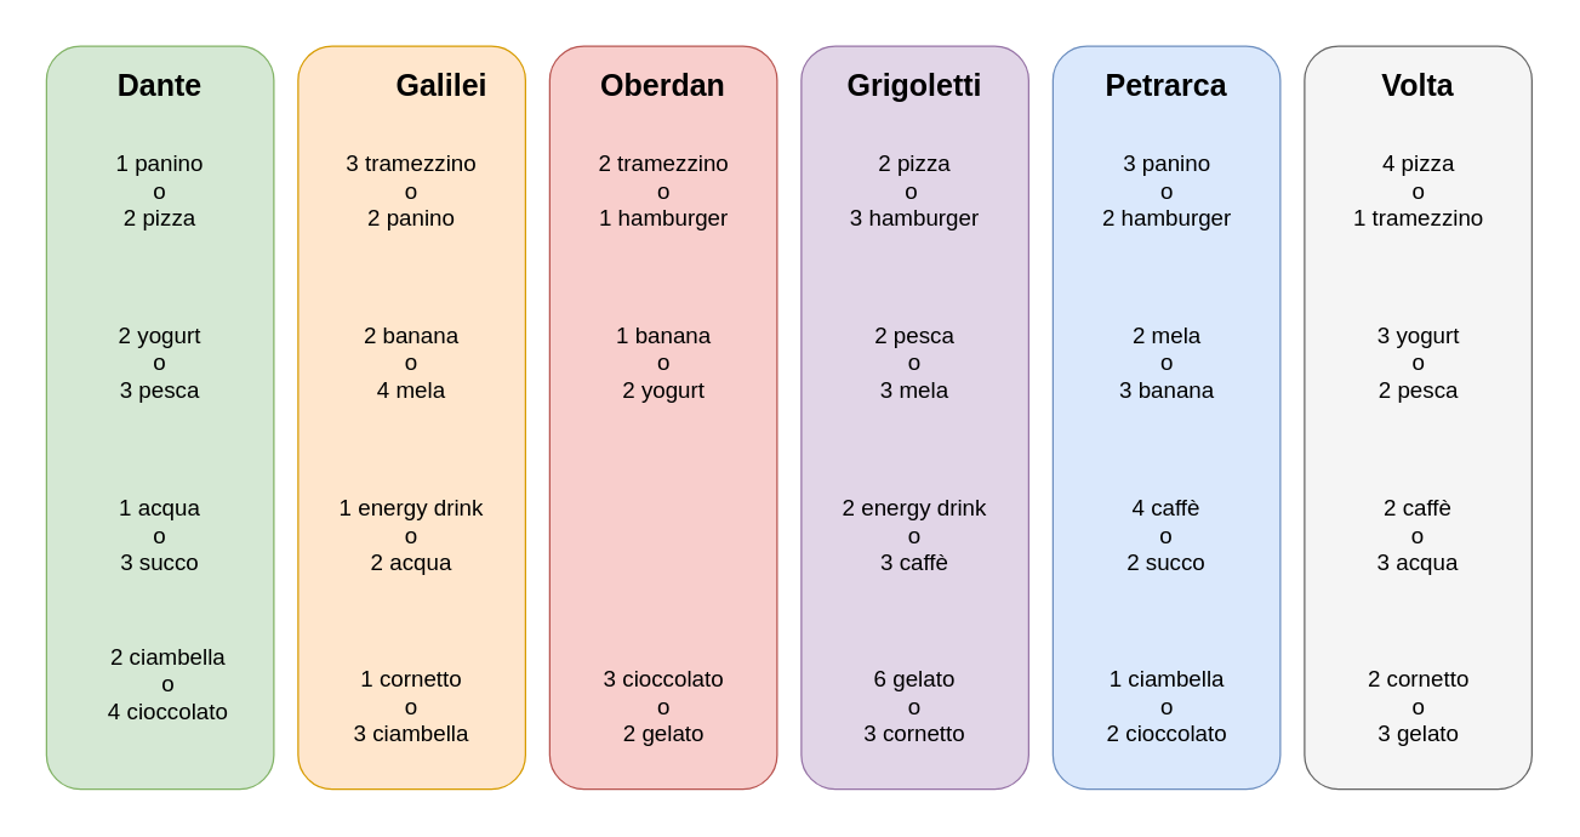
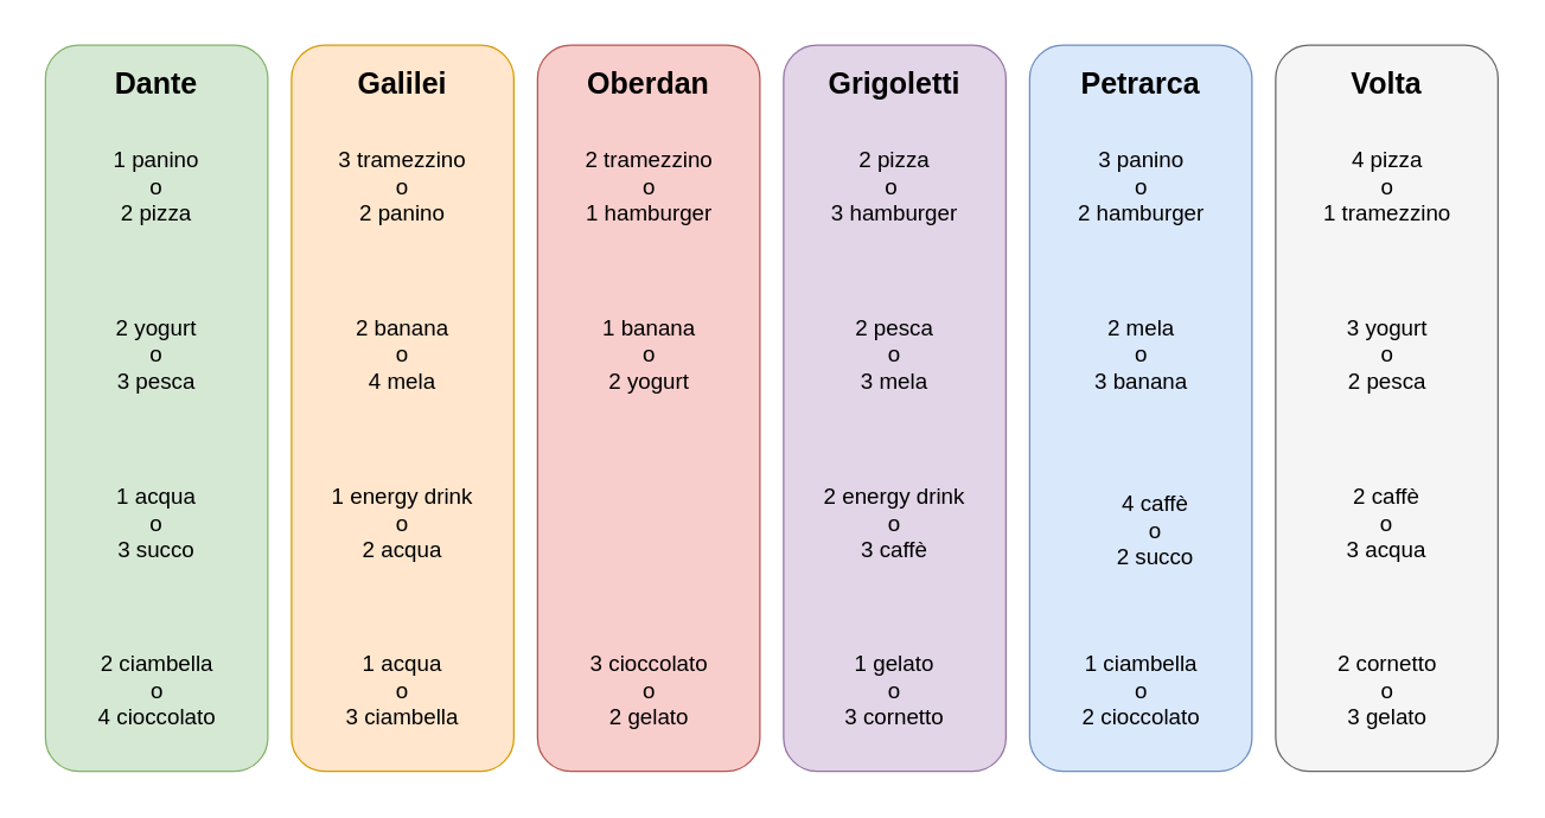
- <mxCell id="32" value="Galilei" style="text;html=1;strokeColor=none;fillColor=none;align=center;verticalAlign=middle;whiteSpace=wrap;rounded=0;fontSize=20;fontStyle=1" parent="30" vertex="1"><mxGeometry x="65" y="10" width="60" height="30" as="geometry" /></mxCell>
+ <mxCell id="32" value="Galilei" style="text;html=1;strokeColor=none;fillColor=none;align=center;verticalAlign=middle;whiteSpace=wrap;rounded=0;fontSize=20;fontStyle=1" parent="30" vertex="1"><mxGeometry x="45" y="10" width="60" height="30" as="geometry" /></mxCell>
- <mxCell id="15" value="4 caffè&lt;br&gt;o&lt;br&gt;2 succo" style="text;html=1;strokeColor=none;fillColor=none;align=center;verticalAlign=middle;whiteSpace=wrap;rounded=0;fontSize=15;" parent="10" vertex="1"><mxGeometry x="45" y="307" width="60" height="30" as="geometry" /></mxCell>
+ <mxCell id="15" value="4 caffè&lt;br&gt;o&lt;br&gt;2 succo" style="text;html=1;strokeColor=none;fillColor=none;align=center;verticalAlign=middle;whiteSpace=wrap;rounded=0;fontSize=15;" parent="10" vertex="1"><mxGeometry x="55" y="312" width="60" height="30" as="geometry" /></mxCell>
- <mxCell id="43" value="2 ciambella&lt;br&gt;o&lt;br&gt;4 cioccolato" style="text;html=1;strokeColor=none;fillColor=none;align=center;verticalAlign=middle;whiteSpace=wrap;rounded=0;fontSize=15;" parent="37" vertex="1"><mxGeometry x="37.5" y="405" width="85" height="30" as="geometry" /></mxCell>
+ <mxCell id="43" value="2 ciambella&lt;br&gt;o&lt;br&gt;4 cioccolato" style="text;html=1;strokeColor=none;fillColor=none;align=center;verticalAlign=middle;whiteSpace=wrap;rounded=0;fontSize=15;" parent="37" vertex="1"><mxGeometry x="32.5" y="420" width="85" height="30" as="geometry" /></mxCell>
- <mxCell id="36" value="1 cornetto&lt;br&gt;o&lt;br&gt;3 ciambella" style="text;html=1;strokeColor=none;fillColor=none;align=center;verticalAlign=middle;whiteSpace=wrap;rounded=0;fontSize=15;" parent="30" vertex="1"><mxGeometry x="30" y="420" width="90" height="30" as="geometry" /></mxCell>
+ <mxCell id="36" value="1 acqua&lt;br&gt;o&lt;br&gt;3 ciambella" style="text;html=1;strokeColor=none;fillColor=none;align=center;verticalAlign=middle;whiteSpace=wrap;rounded=0;fontSize=15;" parent="30" vertex="1"><mxGeometry x="30" y="420" width="90" height="30" as="geometry" /></mxCell>
- <mxCell id="23" value="6 gelato&lt;br&gt;o&lt;br&gt;3 cornetto" style="text;html=1;strokeColor=none;fillColor=none;align=center;verticalAlign=middle;whiteSpace=wrap;rounded=0;fontSize=15;" parent="17" vertex="1"><mxGeometry x="40" y="420" width="70" height="30" as="geometry" /></mxCell>
+ <mxCell id="23" value="1 gelato&lt;br&gt;o&lt;br&gt;3 cornetto" style="text;html=1;strokeColor=none;fillColor=none;align=center;verticalAlign=middle;whiteSpace=wrap;rounded=0;fontSize=15;" parent="17" vertex="1"><mxGeometry x="40" y="420" width="70" height="30" as="geometry" /></mxCell>
